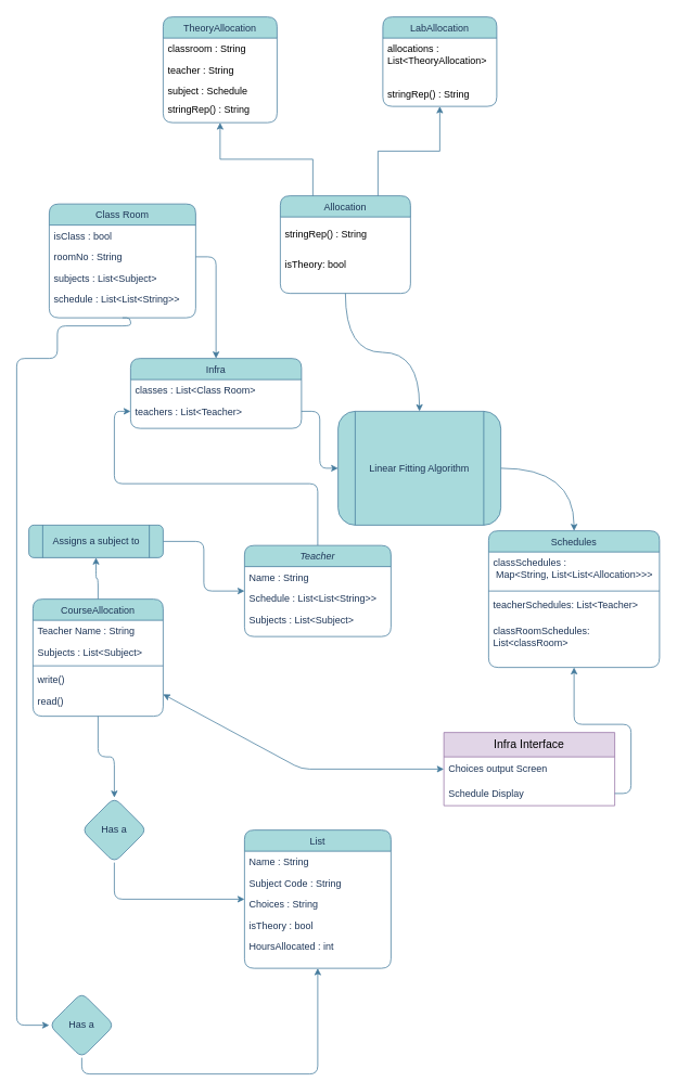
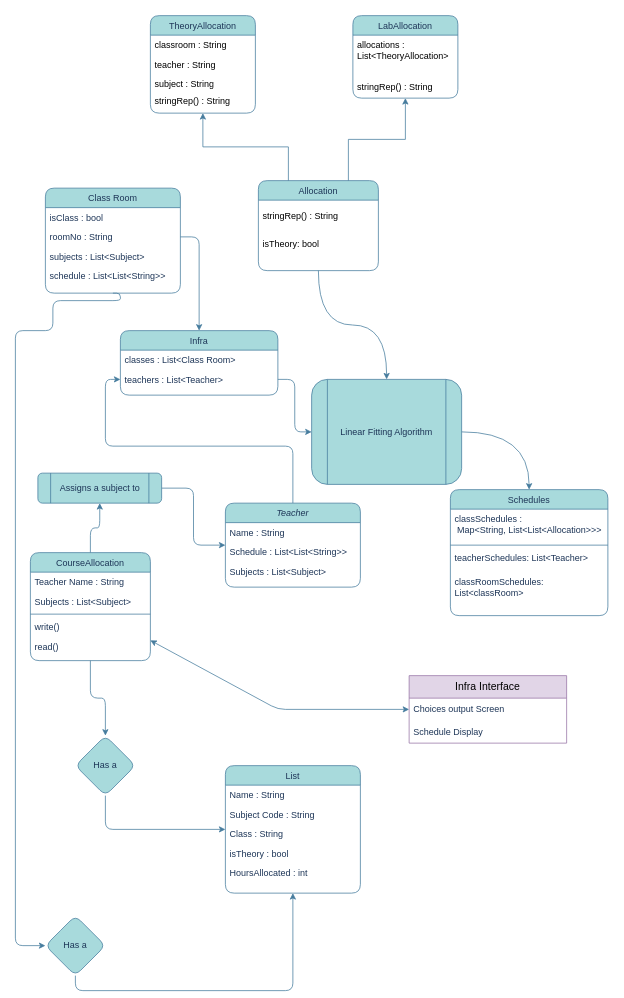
- <mxCell id="60" value="subject : Schedule" style="text;strokeColor=none;fillColor=none;align=left;verticalAlign=top;spacingLeft=4;spacingRight=4;overflow=hidden;rotatable=0;points=[[0,0.5],[1,0.5]];portConstraint=eastwest;whiteSpace=wrap;html=1;" parent="57" vertex="1"><mxGeometry y="78" width="140" height="22" as="geometry" /></mxCell>
+ <mxCell id="60" value="subject : String" style="text;strokeColor=none;fillColor=none;align=left;verticalAlign=top;spacingLeft=4;spacingRight=4;overflow=hidden;rotatable=0;points=[[0,0.5],[1,0.5]];portConstraint=eastwest;whiteSpace=wrap;html=1;" parent="57" vertex="1"><mxGeometry y="78" width="140" height="22" as="geometry" /></mxCell>
- <mxCell id="27" value="Assigns a subject to" style="shape=process;whiteSpace=wrap;html=1;backgroundOutline=1;rounded=1;labelBackgroundColor=none;fillColor=#A8DADC;strokeColor=#457B9D;fontColor=#1D3557;" parent="1" vertex="1"><mxGeometry x="35" y="645" width="165" height="40" as="geometry" /></mxCell>
+ <mxCell id="27" value="Assigns a subject to" style="shape=process;whiteSpace=wrap;html=1;backgroundOutline=1;rounded=1;labelBackgroundColor=none;fillColor=#A8DADC;strokeColor=#457B9D;fontColor=#1D3557;" parent="1" vertex="1"><mxGeometry x="50" y="630" width="165" height="40" as="geometry" /></mxCell>
- <mxCell id="53" style="edgeStyle=orthogonalEdgeStyle;rounded=1;orthogonalLoop=1;jettySize=auto;html=1;strokeColor=#457B9D;fontColor=#1D3557;fillColor=#A8DADC;exitX=1;exitY=0.5;exitDx=0;exitDy=0;" parent="1" source="51" target="44" edge="1"><mxGeometry relative="1" as="geometry" /></mxCell>
- <mxCell id="18" value="Choices : String" style="text;align=left;verticalAlign=top;spacingLeft=4;spacingRight=4;overflow=hidden;rotatable=0;points=[[0,0.5],[1,0.5]];portConstraint=eastwest;rounded=1;labelBackgroundColor=none;fontColor=#1D3557;" parent="15" vertex="1"><mxGeometry y="78" width="180" height="26" as="geometry" /></mxCell>
+ <mxCell id="18" value="Class : String" style="text;align=left;verticalAlign=top;spacingLeft=4;spacingRight=4;overflow=hidden;rotatable=0;points=[[0,0.5],[1,0.5]];portConstraint=eastwest;rounded=1;labelBackgroundColor=none;fontColor=#1D3557;" parent="15" vertex="1"><mxGeometry y="78" width="180" height="26" as="geometry" /></mxCell>
